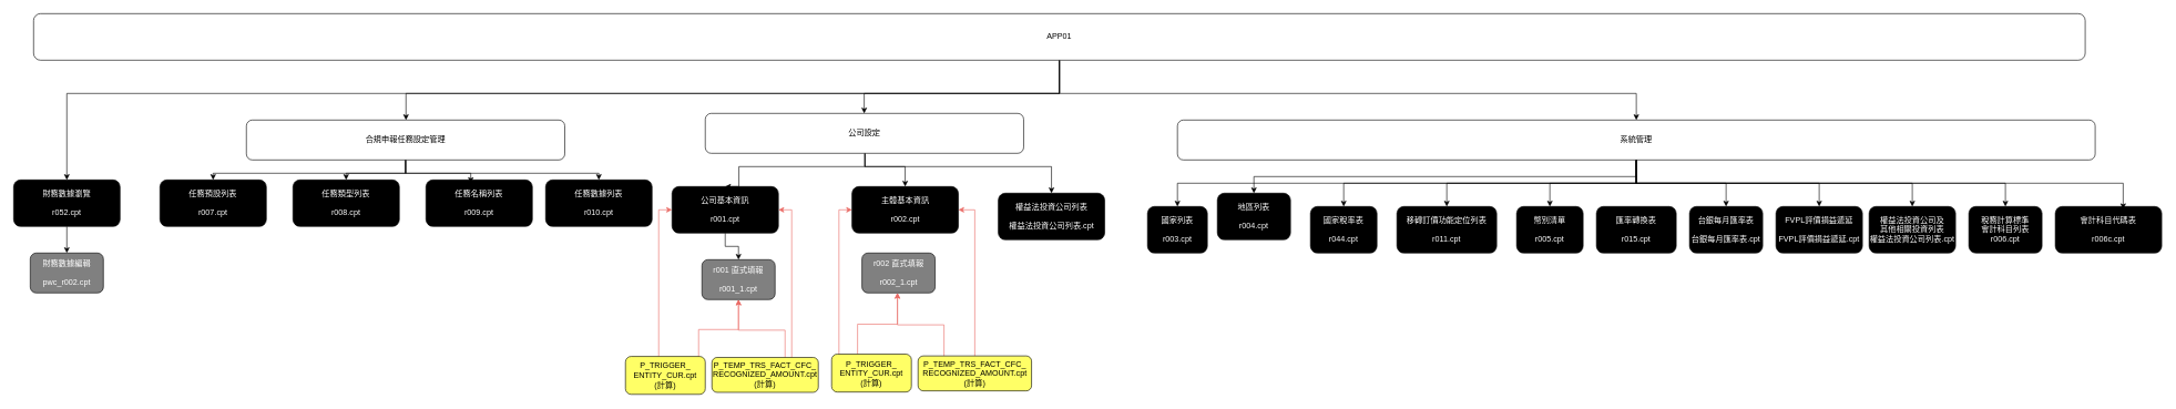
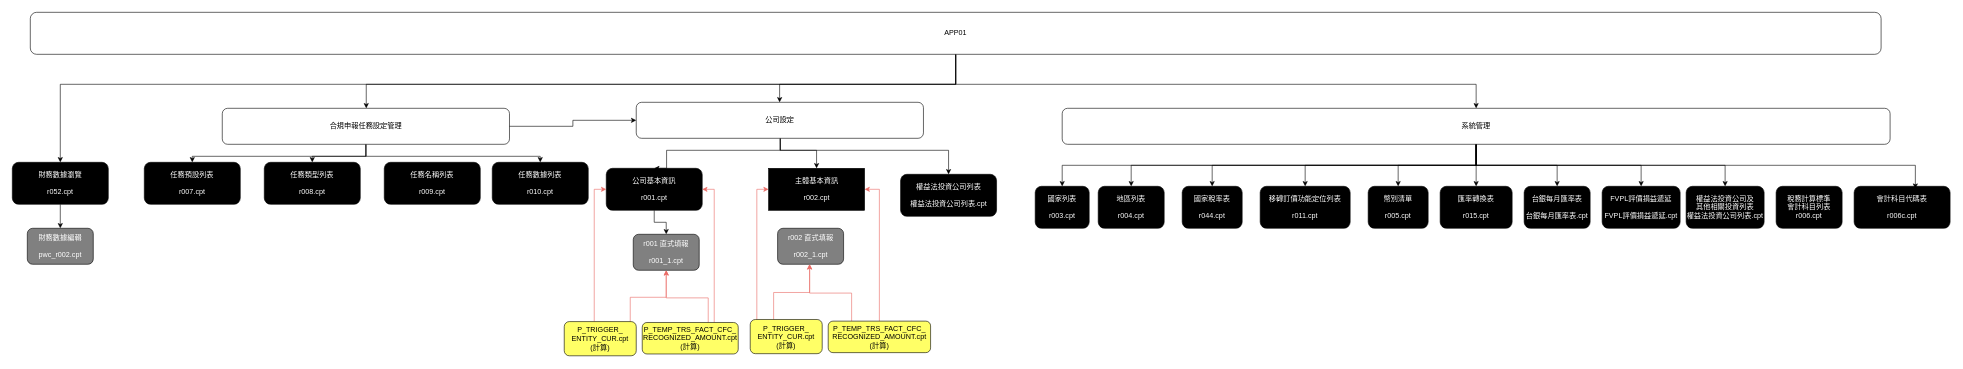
- <mxCell id="59" style="edgeStyle=orthogonalEdgeStyle;rounded=0;orthogonalLoop=1;jettySize=auto;html=1;entryX=0.421;entryY=0.067;entryDx=0;entryDy=0;entryPerimeter=0;" edge="1" parent="1" source="54" target="56"><mxGeometry relative="1" as="geometry" /></mxCell>
+ <mxCell id="59" style="edgeStyle=orthogonalEdgeStyle;rounded=0;orthogonalLoop=1;jettySize=auto;html=1;" edge="1" parent="1" source="54" target="17"><mxGeometry relative="1" as="geometry" /></mxCell>
- <mxCell id="26" style="edgeStyle=orthogonalEdgeStyle;rounded=0;orthogonalLoop=1;jettySize=auto;html=1;" edge="1" parent="1" source="27" target="31"><mxGeometry relative="1" as="geometry" /></mxCell>
+ <mxCell id="26" style="edgeStyle=orthogonalEdgeStyle;rounded=0;orthogonalLoop=1;jettySize=auto;html=1;" edge="1" parent="1" source="27" target="28"><mxGeometry relative="1" as="geometry" /></mxCell>
- <mxCell id="3" value="主體基本資訊&lt;br&gt;&lt;br&gt;r002.cpt" style="rounded=1;whiteSpace=wrap;html=1;fillColor=#000000;fontColor=#FFFFFF;" vertex="1" parent="1"><mxGeometry x="1280.63" y="280" width="160" height="70" as="geometry" /></mxCell>
+ <mxCell id="3" value="主體基本資訊&lt;br&gt;&lt;br&gt;r002.cpt" style="whiteSpace=wrap;html=1;fillColor=#000000;fontColor=#FFFFFF;rounded=0;" vertex="1" parent="1"><mxGeometry x="1280.63" y="280" width="160" height="70" as="geometry" /></mxCell>
- <mxCell id="11" value="地區列表&lt;br&gt;&lt;br&gt;r004.cpt" style="rounded=1;whiteSpace=wrap;html=1;fillColor=#000000;fontColor=#FFFFFF;" vertex="1" parent="1"><mxGeometry x="1830" y="290" width="110" height="70" as="geometry" /></mxCell>
+ <mxCell id="11" value="地區列表&lt;br&gt;&lt;br&gt;r004.cpt" style="rounded=1;whiteSpace=wrap;html=1;fillColor=#000000;fontColor=#FFFFFF;" vertex="1" parent="1"><mxGeometry x="1830" y="310" width="110" height="70" as="geometry" /></mxCell>
